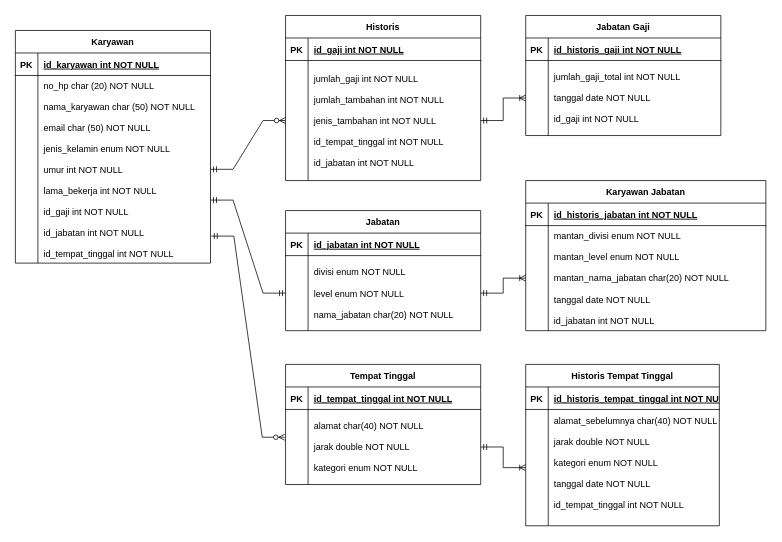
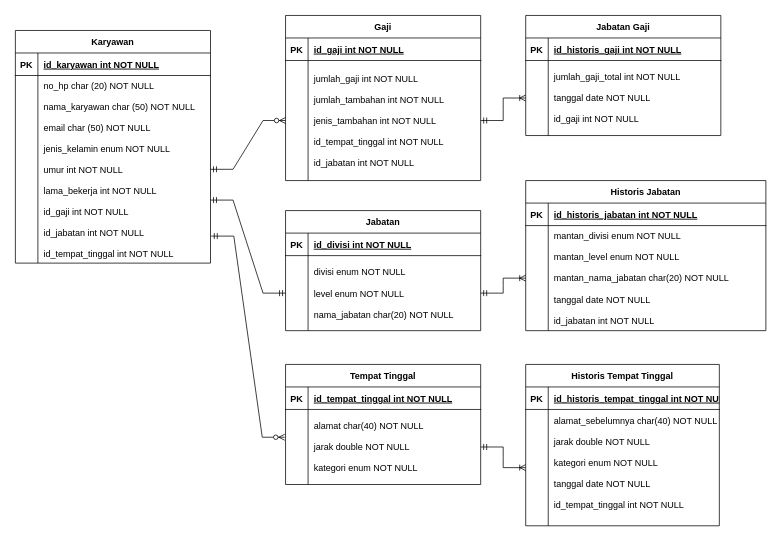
- <mxCell id="9" value="Historis" style="shape=table;startSize=30;container=1;collapsible=1;childLayout=tableLayout;fixedRows=1;rowLines=0;fontStyle=1;align=center;resizeLast=1;" vertex="1" parent="1"><mxGeometry x="380" y="20" width="260" height="220" as="geometry" /></mxCell>
+ <mxCell id="9" value="Gaji" style="shape=table;startSize=30;container=1;collapsible=1;childLayout=tableLayout;fixedRows=1;rowLines=0;fontStyle=1;align=center;resizeLast=1;" vertex="1" parent="1"><mxGeometry x="380" y="20" width="260" height="220" as="geometry" /></mxCell>
- <mxCell id="41" value="Karyawan Jabatan" style="shape=table;startSize=30;container=1;collapsible=1;childLayout=tableLayout;fixedRows=1;rowLines=0;fontStyle=1;align=center;resizeLast=1;" vertex="1" parent="1"><mxGeometry x="700" y="240" width="320" height="200" as="geometry" /></mxCell>
+ <mxCell id="41" value="Historis Jabatan" style="shape=table;startSize=30;container=1;collapsible=1;childLayout=tableLayout;fixedRows=1;rowLines=0;fontStyle=1;align=center;resizeLast=1;" vertex="1" parent="1"><mxGeometry x="700" y="240" width="320" height="200" as="geometry" /></mxCell>
- <mxCell id="19" value="id_jabatan int NOT NULL" style="shape=partialRectangle;connectable=0;fillColor=none;top=0;left=0;bottom=0;right=0;align=left;spacingLeft=6;fontStyle=5;overflow=hidden;" vertex="1" parent="17"><mxGeometry x="30" width="230" height="30" as="geometry"><mxRectangle width="230" height="30" as="alternateBounds" /></mxGeometry></mxCell>
+ <mxCell id="19" value="id_divisi int NOT NULL" style="shape=partialRectangle;connectable=0;fillColor=none;top=0;left=0;bottom=0;right=0;align=left;spacingLeft=6;fontStyle=5;overflow=hidden;" vertex="1" parent="17"><mxGeometry x="30" width="230" height="30" as="geometry"><mxRectangle width="230" height="30" as="alternateBounds" /></mxGeometry></mxCell>
